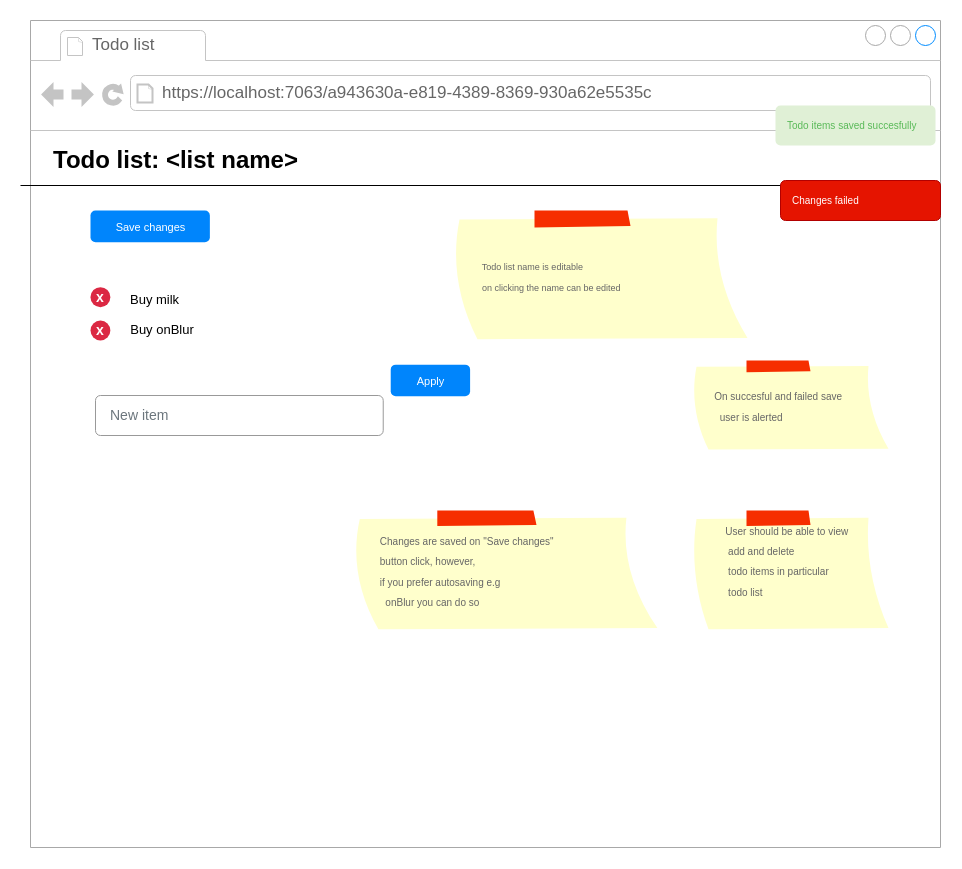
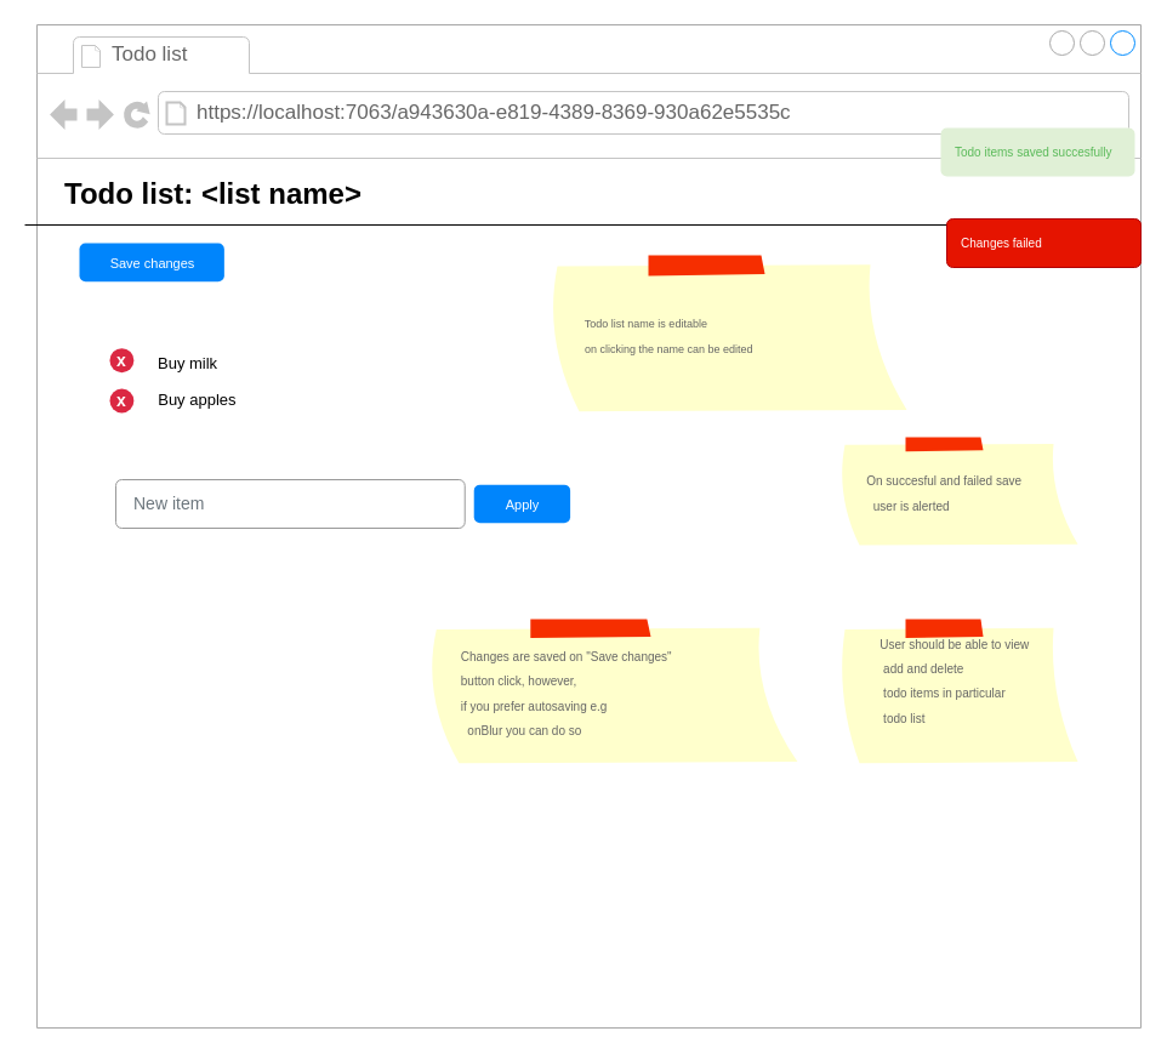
- <mxCell id="11" value="&lt;font style=&quot;font-size: 11px;&quot;&gt;Save changes&lt;/font&gt;" style="html=1;shadow=0;dashed=0;shape=mxgraph.bootstrap.rrect;rSize=5;fillColor=#0085FC;strokeColor=none;fontColor=#FFFFFF;fontSize=14;" parent="2" vertex="1"><mxGeometry x="60" y="190" width="119.37" height="31.67" as="geometry" /></mxCell>
+ <mxCell id="11" value="&lt;font style=&quot;font-size: 11px;&quot;&gt;Save changes&lt;/font&gt;" style="html=1;shadow=0;dashed=0;shape=mxgraph.bootstrap.rrect;rSize=5;fillColor=#0085FC;strokeColor=none;fontColor=#FFFFFF;fontSize=14;" parent="2" vertex="1"><mxGeometry x="35" y="180" width="119.37" height="31.67" as="geometry" /></mxCell>
- <mxCell id="12" value="Buy onBlur" style="strokeColor=none;fillColor=none;resizeWidth=1;align=left;verticalAlign=top;spacing=10;fontSize=13;fontColor=#000000;" parent="2" vertex="1"><mxGeometry x="90.229" y="286.663" width="377.027" height="53.333" as="geometry" /></mxCell>
+ <mxCell id="12" value="Buy apples" style="strokeColor=none;fillColor=none;resizeWidth=1;align=left;verticalAlign=top;spacing=10;fontSize=13;fontColor=#000000;" parent="2" vertex="1"><mxGeometry x="90.229" y="286.663" width="377.027" height="53.333" as="geometry" /></mxCell>
- <mxCell id="17" value="&lt;font style=&quot;font-size: 11px;&quot;&gt;Apply&lt;/font&gt;" style="html=1;shadow=0;dashed=0;shape=mxgraph.bootstrap.rrect;rSize=5;fillColor=#0085FC;strokeColor=none;fontColor=#FFFFFF;fontSize=14;" parent="2" vertex="1"><mxGeometry x="360.228" y="344.163" width="79.374" height="31.667" as="geometry" /></mxCell>
+ <mxCell id="17" value="&lt;font style=&quot;font-size: 11px;&quot;&gt;Apply&lt;/font&gt;" style="html=1;shadow=0;dashed=0;shape=mxgraph.bootstrap.rrect;rSize=5;fillColor=#0085FC;strokeColor=none;fontColor=#FFFFFF;fontSize=14;" parent="2" vertex="1"><mxGeometry x="360.228" y="379.163" width="79.374" height="31.667" as="geometry" /></mxCell>
